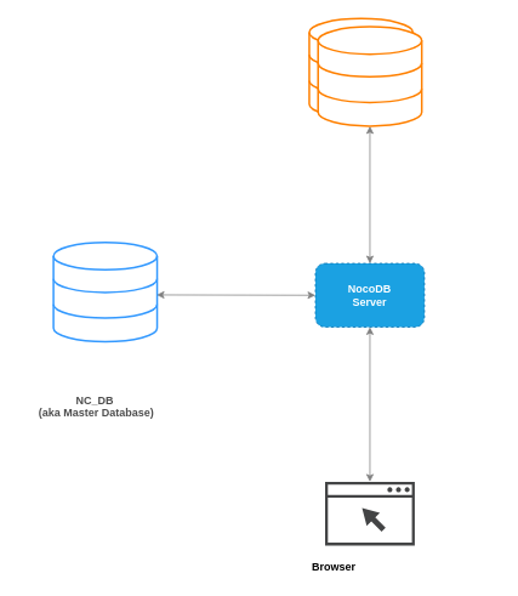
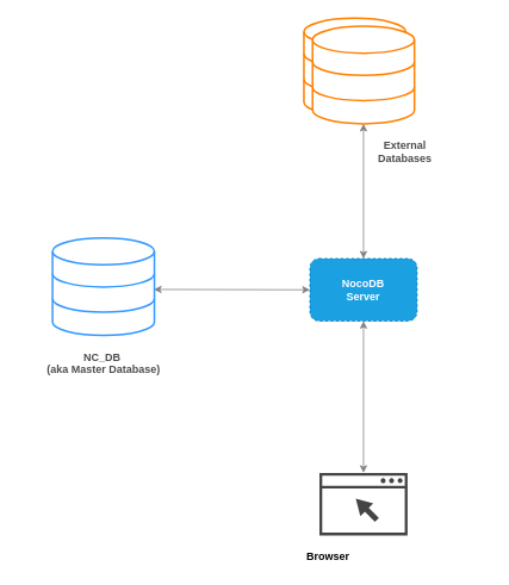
+ <mxCell id="10" value="&lt;b&gt;&lt;font color=&quot;#4d4d4d&quot;&gt;External &lt;br&gt;Databases&lt;/font&gt;&lt;/b&gt;" style="text;html=1;align=center;" vertex="1" parent="1"><mxGeometry x="356.7" y="149" width="190" height="30" as="geometry" /></mxCell>
- <mxCell id="9" value="&lt;b&gt;&lt;font color=&quot;#4d4d4d&quot;&gt;NC_DB&amp;nbsp;&lt;br&gt;(aka Master Database)&lt;/font&gt;&lt;/b&gt;" style="text;html=1;align=center;" vertex="1" parent="1"><mxGeometry x="10" y="426.1" width="190" height="30" as="geometry" /></mxCell>
+ <mxCell id="9" value="&lt;b&gt;&lt;font color=&quot;#4d4d4d&quot;&gt;NC_DB&amp;nbsp;&lt;br&gt;(aka Master Database)&lt;/font&gt;&lt;/b&gt;" style="text;html=1;align=center;" vertex="1" parent="1"><mxGeometry x="20" y="386.1" width="190" height="30" as="geometry" /></mxCell>
